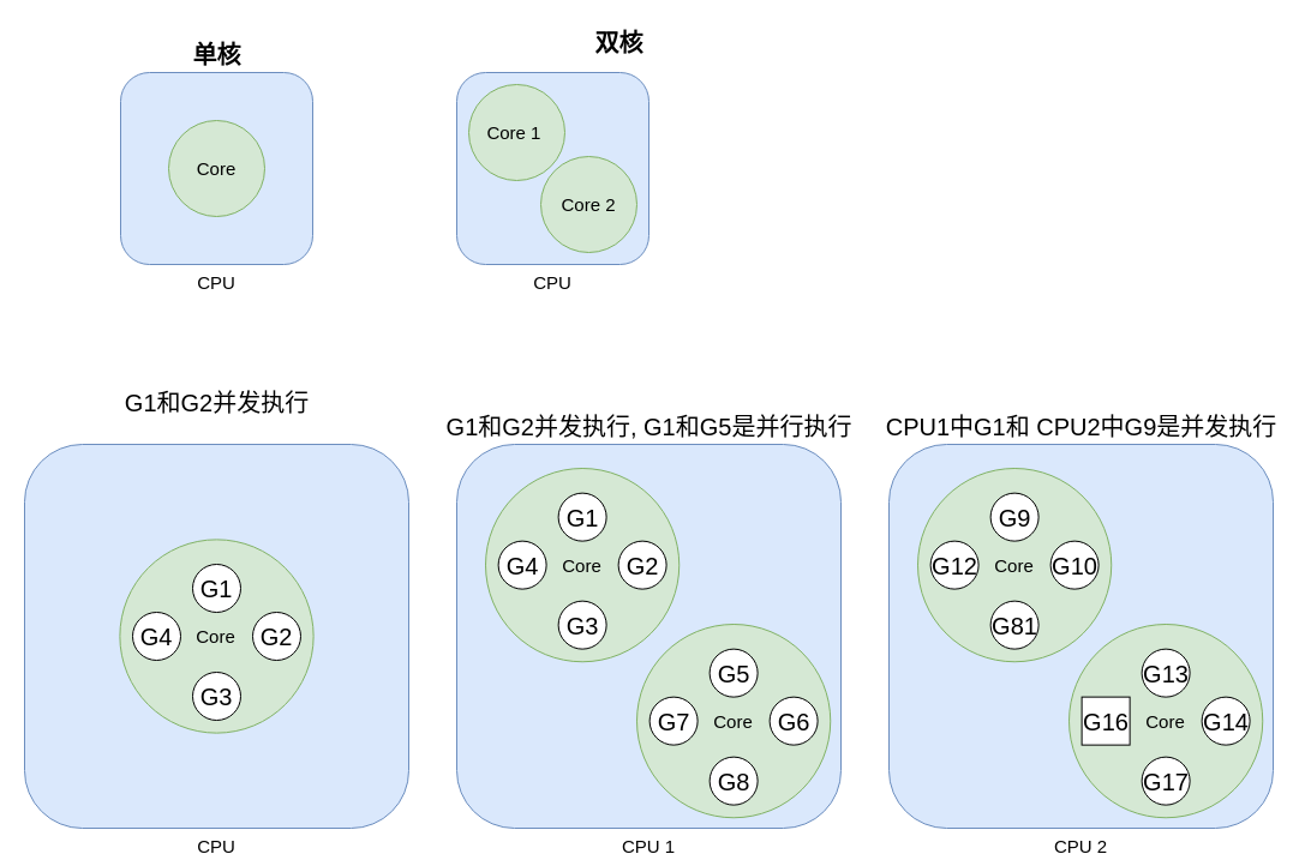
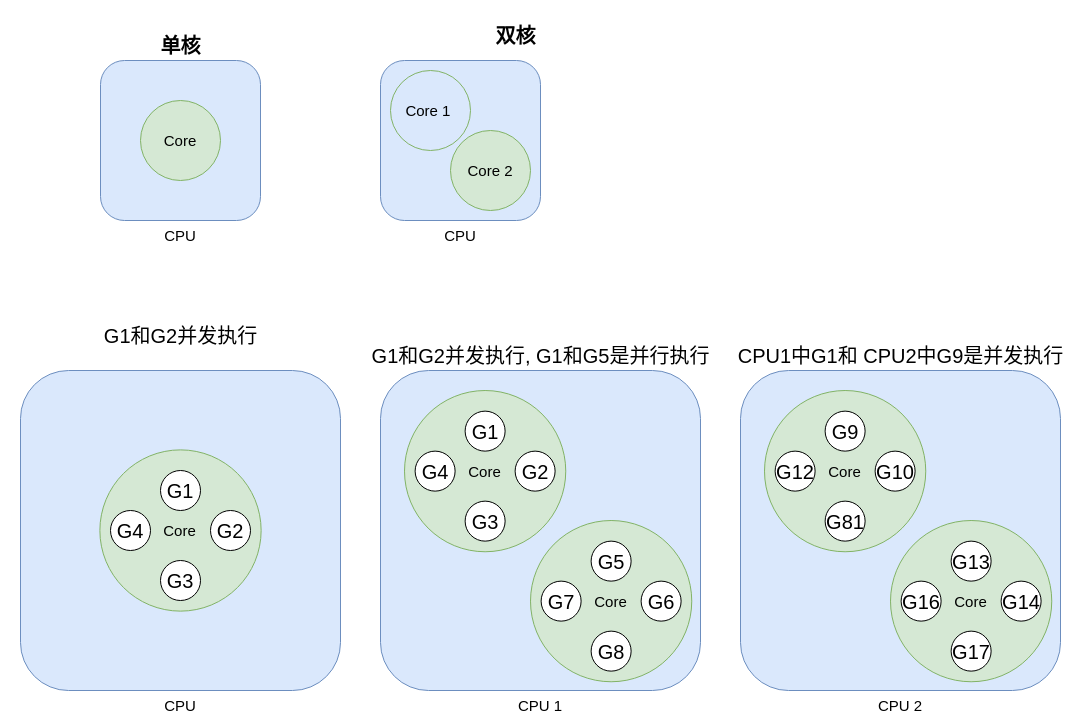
- <mxCell id="10" value="Core 1&amp;nbsp;" style="ellipse;whiteSpace=wrap;html=1;aspect=fixed;fontSize=15;fillColor=#d5e8d4;strokeColor=#82b366;" parent="8" vertex="1"><mxGeometry x="10" y="10" width="80" height="80" as="geometry" /></mxCell>
+ <mxCell id="10" value="Core 1&amp;nbsp;" style="ellipse;whiteSpace=wrap;html=1;aspect=fixed;fontSize=15;fillColor=#dae8fc;strokeColor=#82b366;" parent="8" vertex="1"><mxGeometry x="10" y="10" width="80" height="80" as="geometry" /></mxCell>
- <mxCell id="45" value="G16" style="whiteSpace=wrap;html=1;aspect=fixed;fontSize=20;rounded=0;" parent="40" vertex="1"><mxGeometry x="10.62" y="60.62" width="40" height="40" as="geometry" /></mxCell>
+ <mxCell id="45" value="G16" style="ellipse;whiteSpace=wrap;html=1;aspect=fixed;fontSize=20;" parent="40" vertex="1"><mxGeometry x="10.62" y="60.62" width="40" height="40" as="geometry" /></mxCell>
